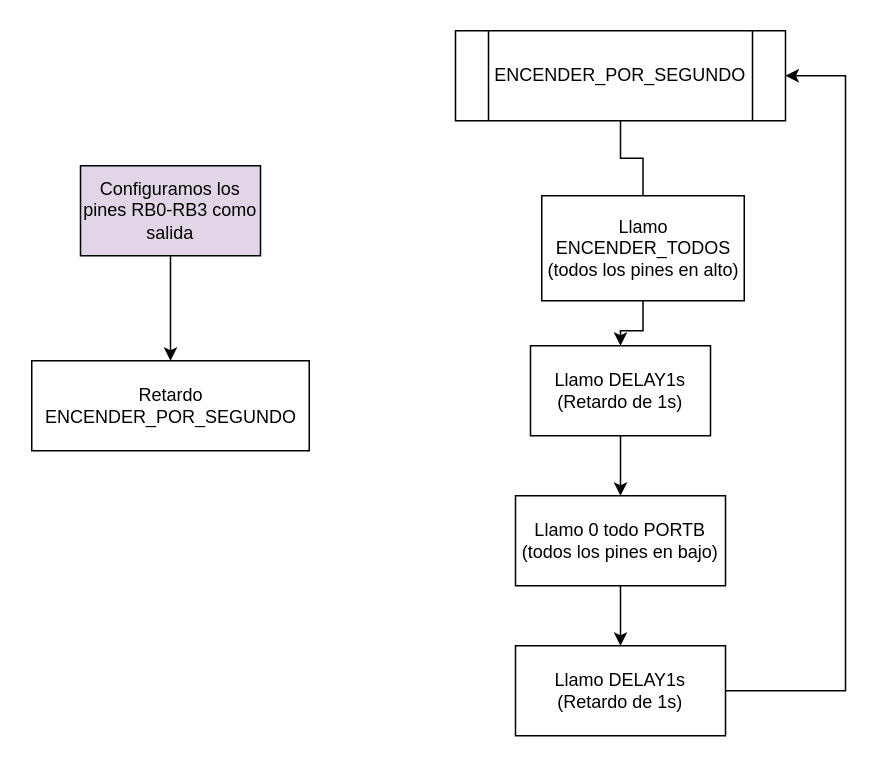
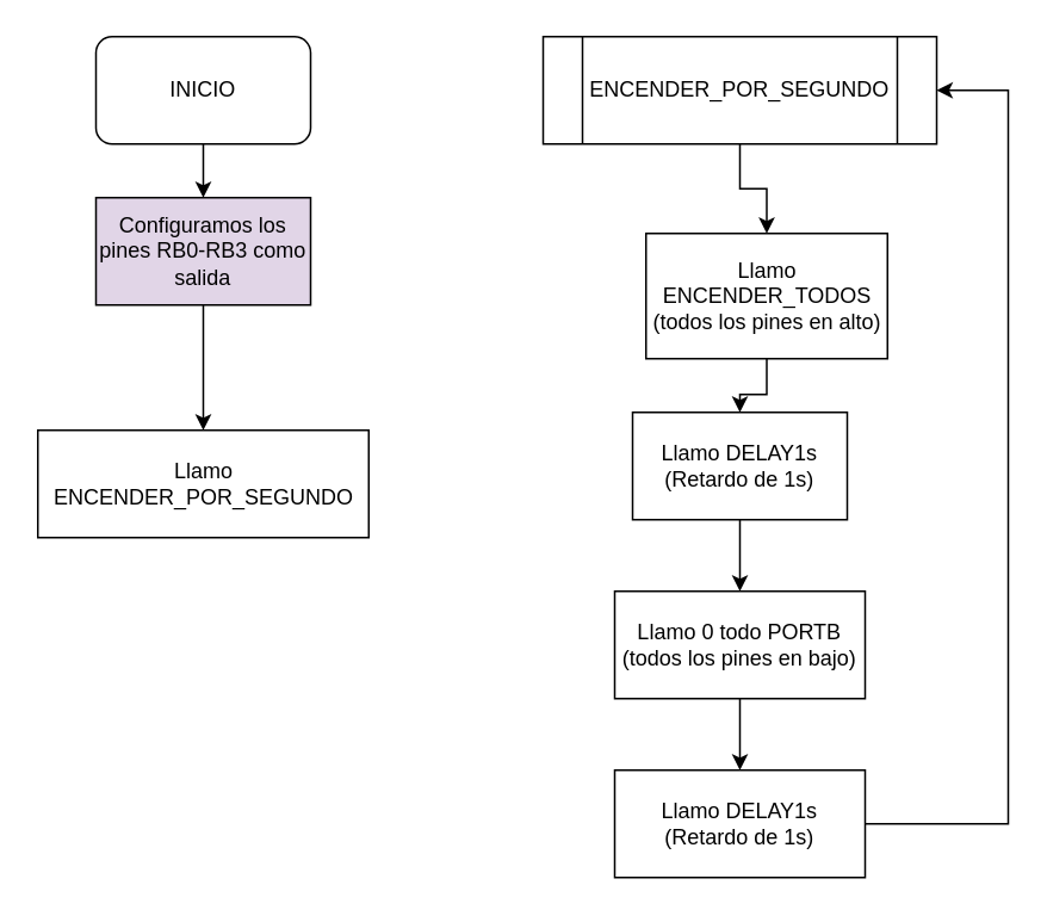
+ <mxCell id="3" value="INICIO" style="rounded=1;whiteSpace=wrap;html=1;" vertex="1" parent="1"><mxGeometry x="53" y="20" width="120" height="60" as="geometry" /></mxCell>
+ <mxCell id="2" value="" style="edgeStyle=orthogonalEdgeStyle;rounded=0;orthogonalLoop=1;jettySize=auto;html=1;" edge="1" parent="1" source="3" target="5"><mxGeometry relative="1" as="geometry" /></mxCell>
- <mxCell id="7" value="" style="edgeStyle=orthogonalEdgeStyle;rounded=0;orthogonalLoop=1;jettySize=auto;html=1;endArrow=none;" edge="1" parent="1" source="8" target="10"><mxGeometry relative="1" as="geometry" /></mxCell>
+ <mxCell id="7" value="" style="edgeStyle=orthogonalEdgeStyle;rounded=0;orthogonalLoop=1;jettySize=auto;html=1;" edge="1" parent="1" source="8" target="10"><mxGeometry relative="1" as="geometry" /></mxCell>
- <mxCell id="6" value="Retardo ENCENDER_POR_SEGUNDO" style="rounded=0;whiteSpace=wrap;html=1;" vertex="1" parent="1"><mxGeometry x="20.5" y="240" width="185" height="60" as="geometry" /></mxCell>
+ <mxCell id="6" value="Llamo ENCENDER_POR_SEGUNDO" style="rounded=0;whiteSpace=wrap;html=1;" vertex="1" parent="1"><mxGeometry x="20.5" y="240" width="185" height="60" as="geometry" /></mxCell>
